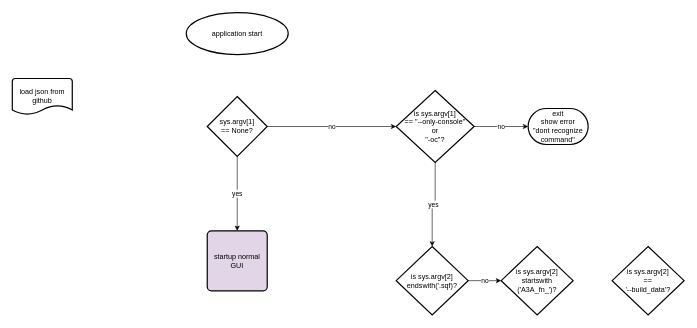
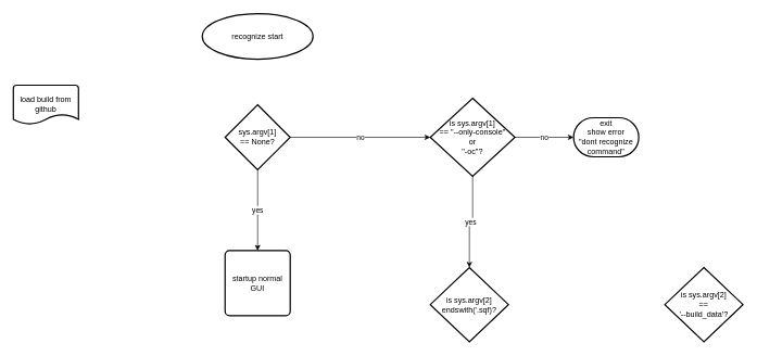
- <mxCell id="2" value="application start&lt;br&gt;" style="strokeWidth=2;html=1;shape=mxgraph.flowchart.start_2;whiteSpace=wrap;" vertex="1" parent="1"><mxGeometry x="310" y="20" width="170" height="70" as="geometry" /></mxCell>
+ <mxCell id="2" value="recognize start&lt;br&gt;" style="strokeWidth=2;html=1;shape=mxgraph.flowchart.start_2;whiteSpace=wrap;" vertex="1" parent="1"><mxGeometry x="310" y="20" width="170" height="70" as="geometry" /></mxCell>
- <mxCell id="14" value="load json from&lt;br&gt;github" style="strokeWidth=2;html=1;shape=mxgraph.flowchart.document2;whiteSpace=wrap;size=0.25;" vertex="1" parent="1"><mxGeometry x="20" y="130" width="100" height="60" as="geometry" /></mxCell>
+ <mxCell id="14" value="load build from&lt;br&gt;github" style="strokeWidth=2;html=1;shape=mxgraph.flowchart.document2;whiteSpace=wrap;size=0.25;" vertex="1" parent="1"><mxGeometry x="20" y="130" width="100" height="60" as="geometry" /></mxCell>
- <mxCell id="10" value="startup normal&lt;br&gt;GUI" style="rounded=1;whiteSpace=wrap;html=1;absoluteArcSize=1;arcSize=14;strokeWidth=2;fillColor=#e1d5e7;" vertex="1" parent="1"><mxGeometry x="345" y="384" width="100" height="100" as="geometry" /></mxCell>
+ <mxCell id="10" value="startup normal&lt;br&gt;GUI" style="rounded=1;whiteSpace=wrap;html=1;absoluteArcSize=1;arcSize=14;strokeWidth=2;" vertex="1" parent="1"><mxGeometry x="345" y="384" width="100" height="100" as="geometry" /></mxCell>
- <mxCell id="11" value="no" style="edgeStyle=orthogonalEdgeStyle;rounded=0;orthogonalLoop=1;jettySize=auto;html=1;entryX=0;entryY=0.5;entryDx=0;entryDy=0;entryPerimeter=0;" edge="1" parent="1" source="12" target="13"><mxGeometry relative="1" as="geometry" /></mxCell>
- <mxCell id="13" value="is sys.argv[2]&lt;br&gt;startswith&lt;br&gt;('A3A_fn_')?" style="strokeWidth=2;html=1;shape=mxgraph.flowchart.decision;whiteSpace=wrap;" vertex="1" parent="1"><mxGeometry x="835" y="410" width="120" height="114" as="geometry" /></mxCell>
